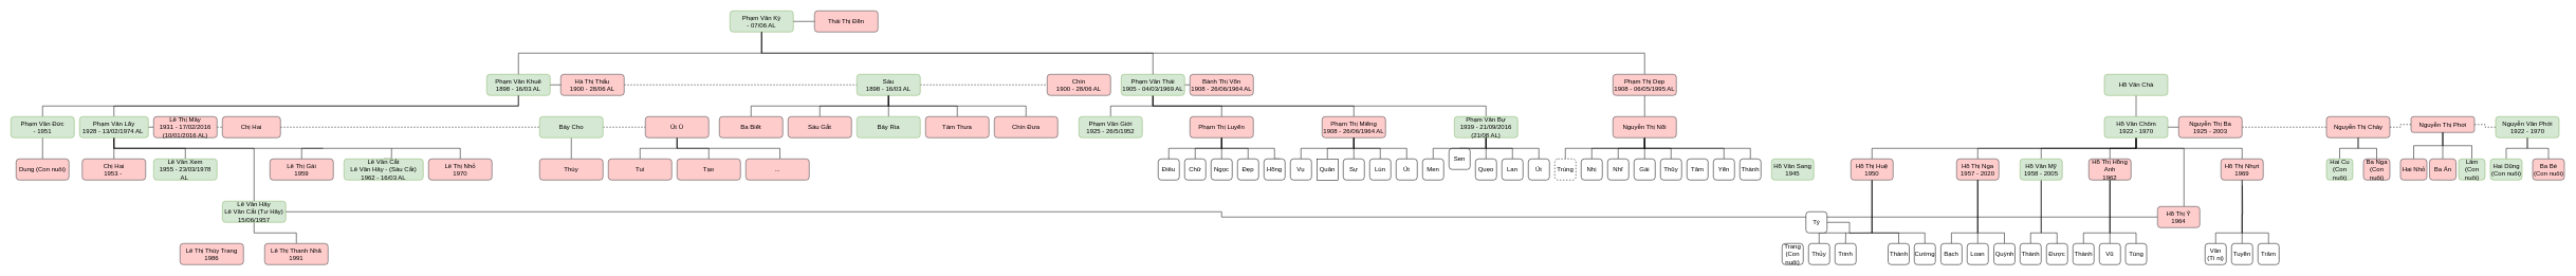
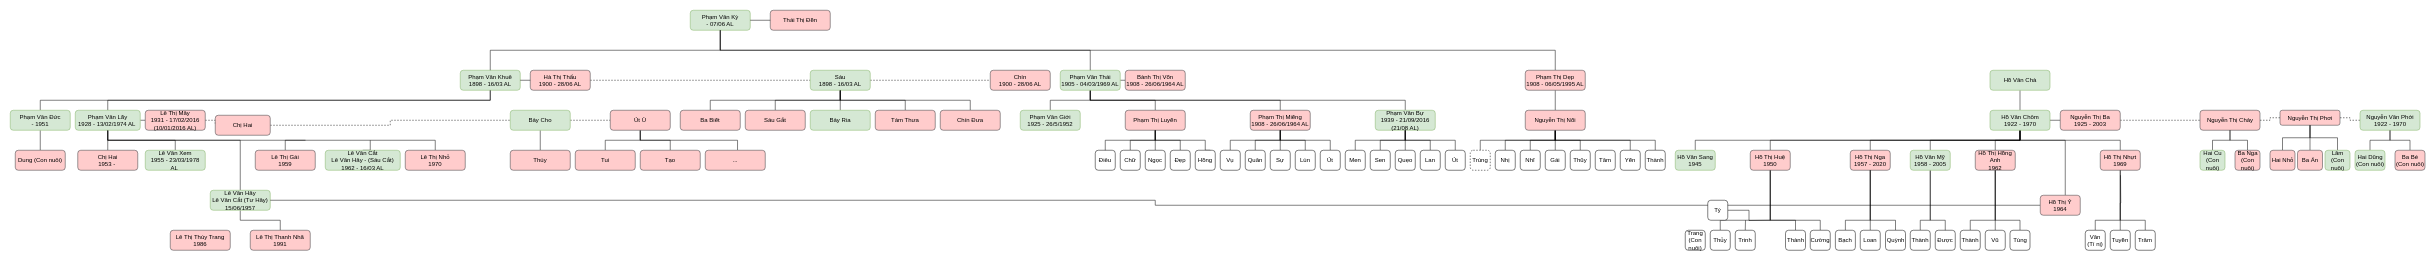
- <mxCell id="47" value="Chị Hai" style="rounded=1;whiteSpace=wrap;html=1;fillColor=#ffcccc;strokeColor=#36393d;" parent="1" vertex="1"><mxGeometry x="420" y="220" width="110" height="40" as="geometry" /></mxCell>
+ <mxCell id="47" value="Chị Hai" style="rounded=1;whiteSpace=wrap;html=1;fillColor=#ffcccc;strokeColor=#36393d;" parent="1" vertex="1"><mxGeometry x="430" y="230" width="110" height="40" as="geometry" /></mxCell>
+ <mxCell id="124" style="edgeStyle=orthogonalEdgeStyle;rounded=0;orthogonalLoop=1;jettySize=auto;html=1;exitX=0.5;exitY=1;exitDx=0;exitDy=0;endArrow=none;endFill=0;" parent="1" source="131" target="153" edge="1"><mxGeometry relative="1" as="geometry" /></mxCell>
- <mxCell id="93" value="Sen" style="rounded=1;whiteSpace=wrap;html=1;" parent="1" vertex="1"><mxGeometry x="2740" y="280" width="40" height="40" as="geometry" /></mxCell>
+ <mxCell id="93" value="Sen" style="rounded=1;whiteSpace=wrap;html=1;" parent="1" vertex="1"><mxGeometry x="2740" y="300" width="40" height="40" as="geometry" /></mxCell>
- <mxCell id="73" value="Quân" style="whiteSpace=wrap;html=1;rounded=0;" parent="1" vertex="1"><mxGeometry x="2490" y="300" width="40" height="40" as="geometry" /></mxCell>
+ <mxCell id="73" value="Quân" style="rounded=1;whiteSpace=wrap;html=1;" parent="1" vertex="1"><mxGeometry x="2490" y="300" width="40" height="40" as="geometry" /></mxCell>
